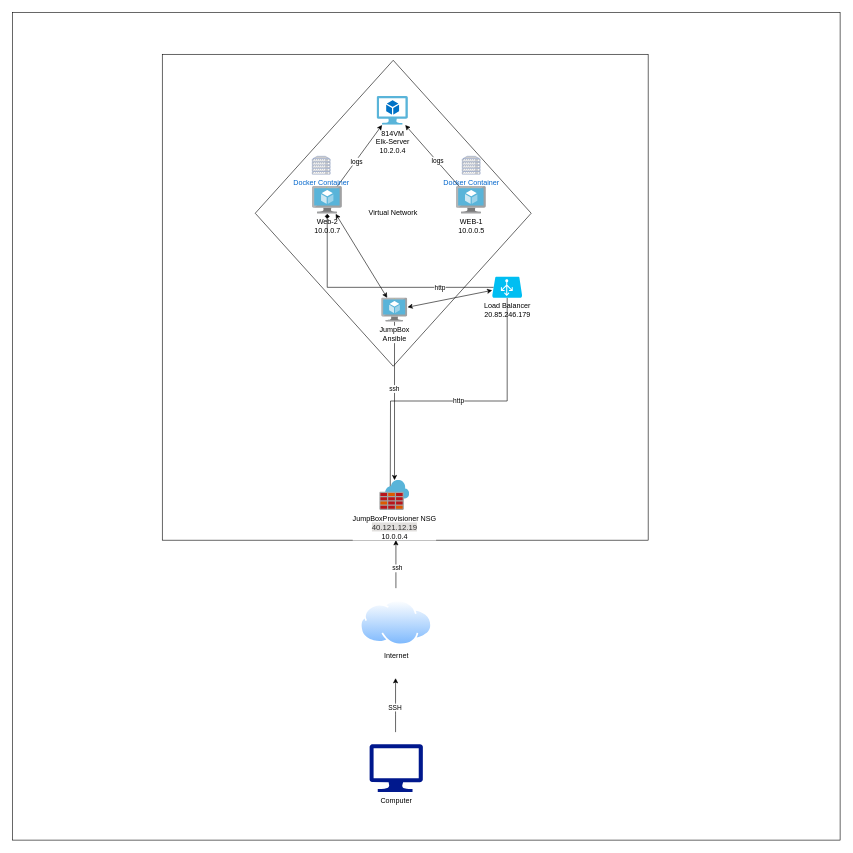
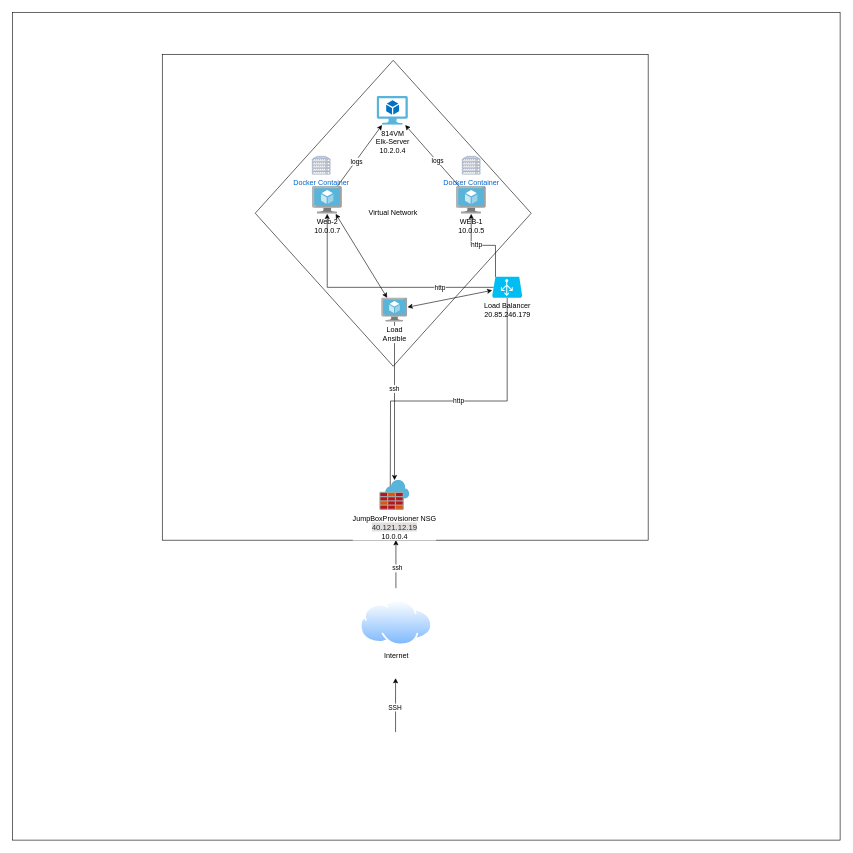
- <mxCell id="19" style="edgeStyle=orthogonalEdgeStyle;rounded=0;orthogonalLoop=1;jettySize=auto;html=1;exitX=0.05;exitY=0.5;exitDx=0;exitDy=0;exitPerimeter=0;endArrow=diamond;" edge="1" parent="1" source="21" target="14"><mxGeometry relative="1" as="geometry" /></mxCell>
+ <mxCell id="19" style="edgeStyle=orthogonalEdgeStyle;rounded=0;orthogonalLoop=1;jettySize=auto;html=1;exitX=0.05;exitY=0.5;exitDx=0;exitDy=0;exitPerimeter=0;" edge="1" parent="1" source="21" target="14"><mxGeometry relative="1" as="geometry" /></mxCell>
+ <mxCell id="17" style="edgeStyle=orthogonalEdgeStyle;rounded=0;orthogonalLoop=1;jettySize=auto;html=1;exitX=0.11;exitY=0.01;exitDx=0;exitDy=0;exitPerimeter=0;" edge="1" parent="1" source="21" target="13"><mxGeometry relative="1" as="geometry" /></mxCell>
+ <mxCell id="18" value="http" style="edgeLabel;html=1;align=center;verticalAlign=middle;resizable=0;points=[];" vertex="1" connectable="0" parent="17"><mxGeometry x="0.17" y="-1" relative="1" as="geometry"><mxPoint as="offset" /></mxGeometry></mxCell>
- <mxCell id="25" value="JumpBox&lt;br&gt;Ansible&lt;br&gt;" style="aspect=fixed;html=1;points=[];align=center;image;fontSize=12;image=img/lib/mscae/Virtual_Machine.svg;" parent="1" vertex="1"><mxGeometry x="635.44" y="496" width="43.48" height="40" as="geometry" /></mxCell>
+ <mxCell id="25" value="Load&lt;br&gt;Ansible&lt;br&gt;" style="aspect=fixed;html=1;points=[];align=center;image;fontSize=12;image=img/lib/mscae/Virtual_Machine.svg;" parent="1" vertex="1"><mxGeometry x="635.44" y="496" width="43.48" height="40" as="geometry" /></mxCell>
- <mxCell id="5" value="Computer&lt;br&gt;" style="aspect=fixed;pointerEvents=1;shadow=0;dashed=0;html=1;strokeColor=none;labelPosition=center;verticalLabelPosition=bottom;verticalAlign=top;align=center;fillColor=#00188D;shape=mxgraph.azure.computer" parent="1" vertex="1"><mxGeometry x="615.55" y="1240" width="88.89" height="80" as="geometry" /></mxCell>
